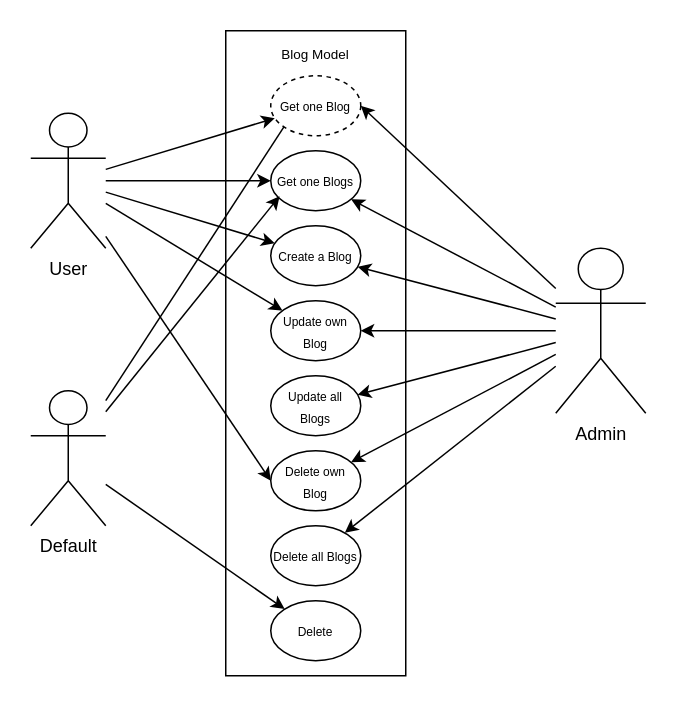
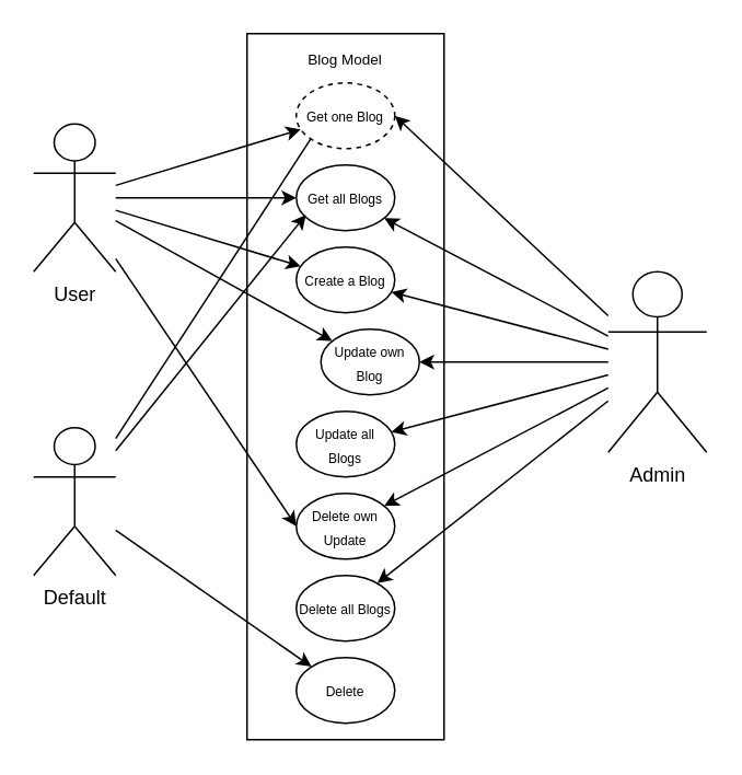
- <mxCell id="8" value="&lt;span style=&quot;font-size: 8px;&quot;&gt;Get one Blogs&lt;/span&gt;" style="ellipse;whiteSpace=wrap;html=1;" vertex="1" parent="1"><mxGeometry x="180" y="100" width="60" height="40" as="geometry" /></mxCell>
+ <mxCell id="8" value="&lt;span style=&quot;font-size: 8px;&quot;&gt;Get all Blogs&lt;/span&gt;" style="ellipse;whiteSpace=wrap;html=1;" vertex="1" parent="1"><mxGeometry x="180" y="100" width="60" height="40" as="geometry" /></mxCell>
- <mxCell id="10" value="&lt;font style=&quot;font-size: 8px;&quot;&gt;Update own Blog&lt;/font&gt;" style="ellipse;whiteSpace=wrap;html=1;" vertex="1" parent="1"><mxGeometry x="180" y="200" width="60" height="40" as="geometry" /></mxCell>
+ <mxCell id="10" value="&lt;font style=&quot;font-size: 8px;&quot;&gt;Update own Blog&lt;/font&gt;" style="ellipse;whiteSpace=wrap;html=1;" vertex="1" parent="1"><mxGeometry x="195" y="200" width="60" height="40" as="geometry" /></mxCell>
- <mxCell id="13" value="&lt;font style=&quot;font-size: 8px;&quot;&gt;Delete own Blog&lt;/font&gt;" style="ellipse;whiteSpace=wrap;html=1;" vertex="1" parent="1"><mxGeometry x="180" y="300" width="60" height="40" as="geometry" /></mxCell>
+ <mxCell id="13" value="&lt;font style=&quot;font-size: 8px;&quot;&gt;Delete own Update&lt;/font&gt;" style="ellipse;whiteSpace=wrap;html=1;" vertex="1" parent="1"><mxGeometry x="180" y="300" width="60" height="40" as="geometry" /></mxCell>
